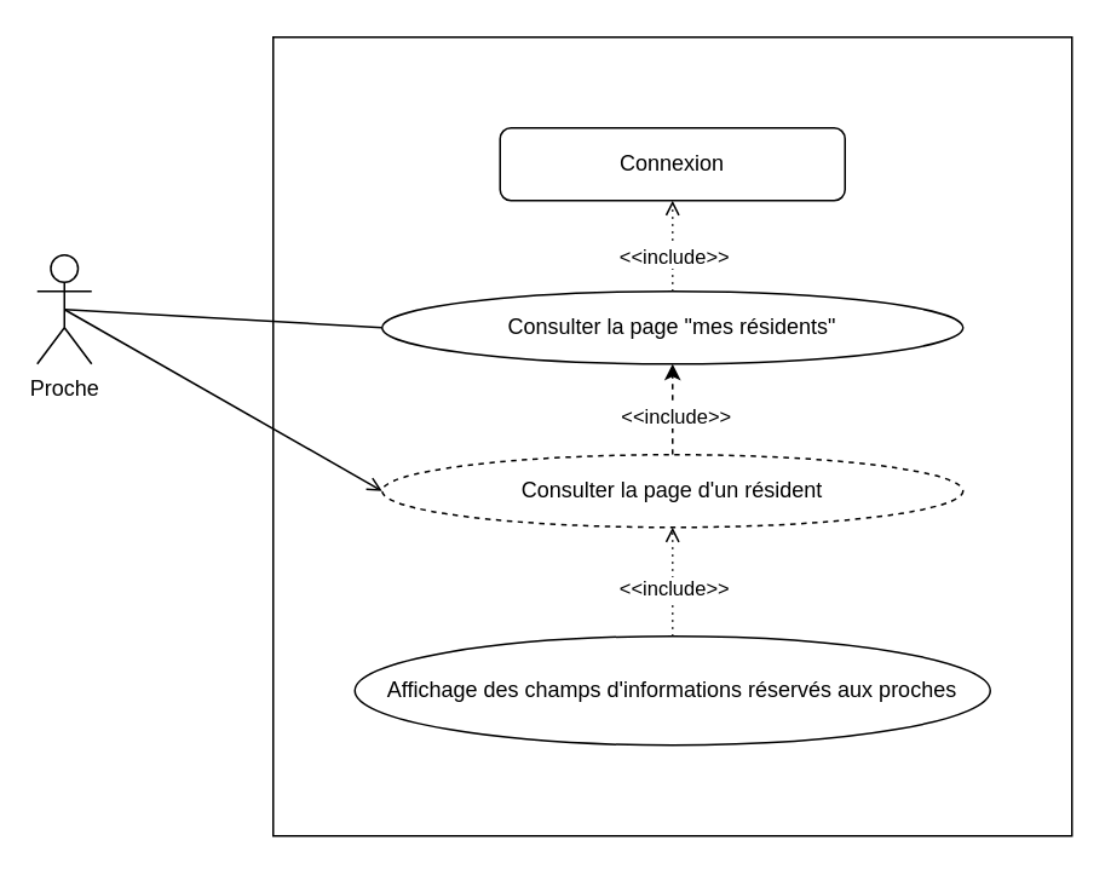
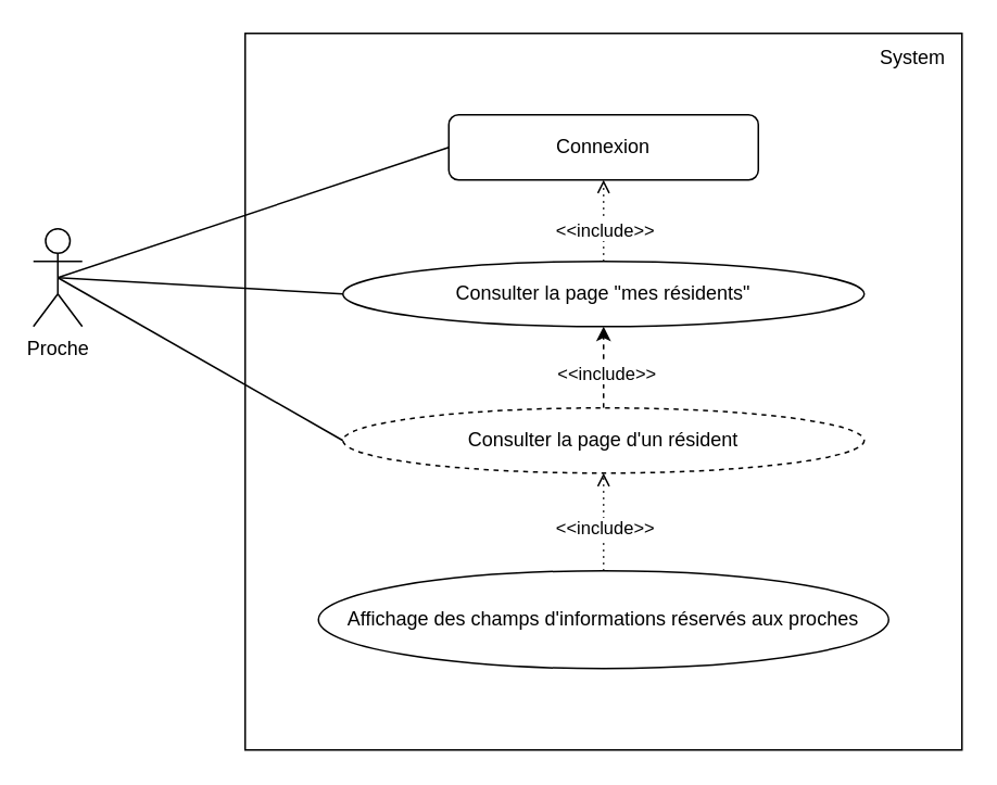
+ <mxCell id="4" value="System" style="text;html=1;strokeColor=none;fillColor=none;align=center;verticalAlign=middle;whiteSpace=wrap;rounded=0;" parent="1" vertex="1"><mxGeometry x="530" y="20" width="60" height="30" as="geometry" /></mxCell>
+ <mxCell id="14" value="" style="endArrow=none;html=1;rounded=0;exitX=0.5;exitY=0.5;exitDx=0;exitDy=0;exitPerimeter=0;entryX=0;entryY=0.5;entryDx=0;entryDy=0;" parent="1" source="3" target="5" edge="1"><mxGeometry width="50" height="50" relative="1" as="geometry"><mxPoint x="330" y="180" as="sourcePoint" /><mxPoint x="380" y="130" as="targetPoint" /></mxGeometry></mxCell>
- <mxCell id="15" value="" style="endArrow=open;html=1;rounded=0;exitX=0.5;exitY=0.5;exitDx=0;exitDy=0;exitPerimeter=0;entryX=0;entryY=0.5;entryDx=0;entryDy=0;" parent="1" source="3" target="8" edge="1"><mxGeometry width="50" height="50" relative="1" as="geometry"><mxPoint x="330" y="180" as="sourcePoint" /><mxPoint x="380" y="130" as="targetPoint" /></mxGeometry></mxCell>
+ <mxCell id="15" value="" style="endArrow=none;html=1;rounded=0;exitX=0.5;exitY=0.5;exitDx=0;exitDy=0;exitPerimeter=0;entryX=0;entryY=0.5;entryDx=0;entryDy=0;" parent="1" source="3" target="8" edge="1"><mxGeometry width="50" height="50" relative="1" as="geometry"><mxPoint x="330" y="180" as="sourcePoint" /><mxPoint x="380" y="130" as="targetPoint" /></mxGeometry></mxCell>
